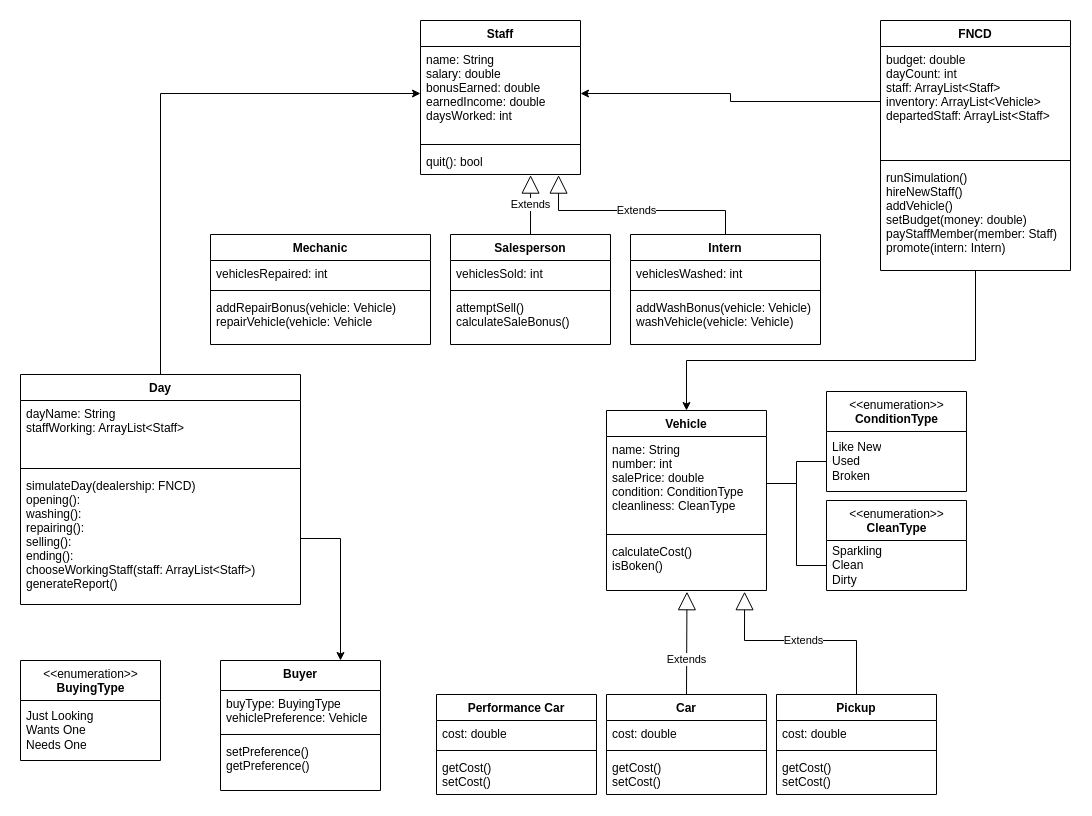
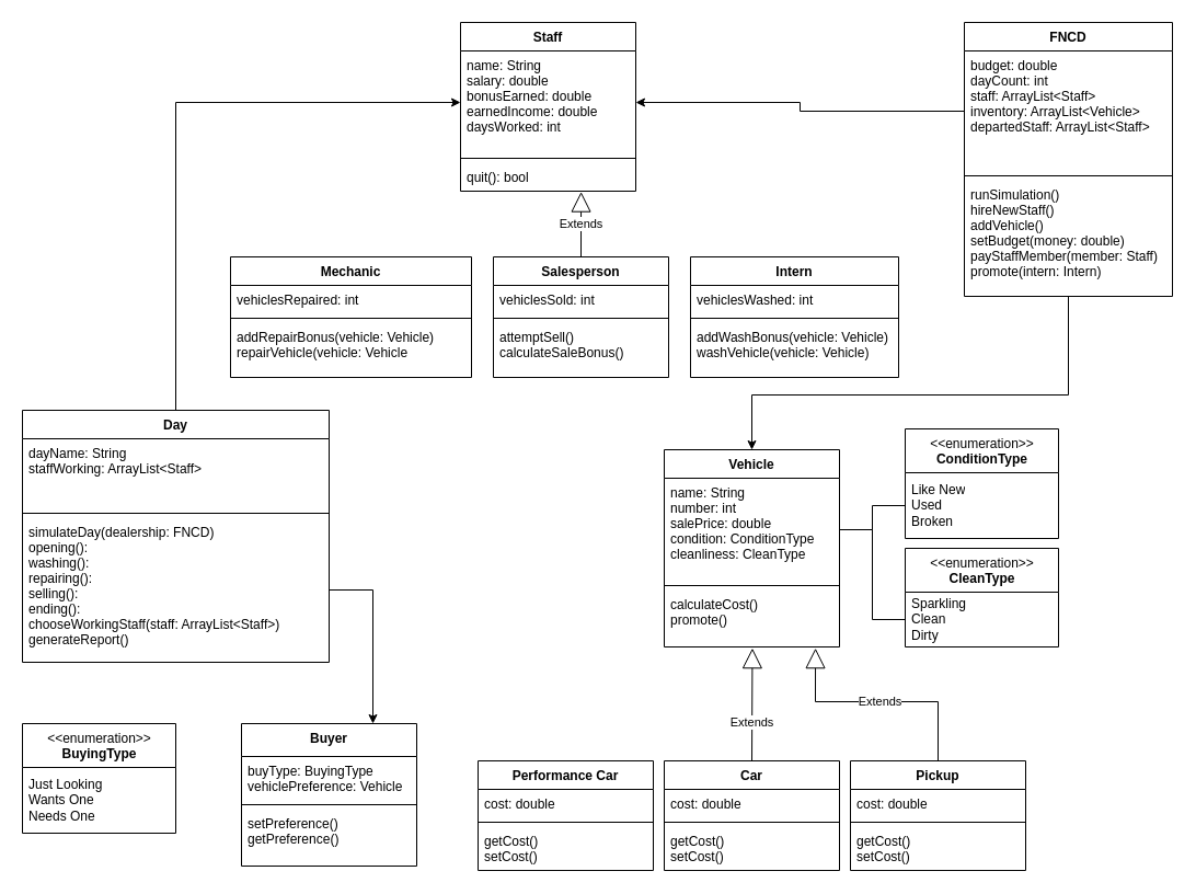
- <mxCell id="19" value="Extends" style="endArrow=block;endSize=16;endFill=0;html=1;rounded=0;exitX=0.5;exitY=0;exitDx=0;exitDy=0;entryX=0.863;entryY=1.023;entryDx=0;entryDy=0;entryPerimeter=0;" edge="1" parent="1" source="10" target="5"><mxGeometry width="160" relative="1" as="geometry"><mxPoint x="600" y="244" as="sourcePoint" /><mxPoint x="600" y="180" as="targetPoint" /><Array as="points"><mxPoint x="725" y="210" /><mxPoint x="558" y="210" /></Array></mxGeometry></mxCell>
- <mxCell id="23" value="calculateCost()&#10;isBoken()" style="text;strokeColor=none;fillColor=none;align=left;verticalAlign=top;spacingLeft=4;spacingRight=4;overflow=hidden;rotatable=0;points=[[0,0.5],[1,0.5]];portConstraint=eastwest;" vertex="1" parent="20"><mxGeometry y="128" width="160" height="52" as="geometry" /></mxCell>
+ <mxCell id="23" value="calculateCost()&#10;promote()" style="text;strokeColor=none;fillColor=none;align=left;verticalAlign=top;spacingLeft=4;spacingRight=4;overflow=hidden;rotatable=0;points=[[0,0.5],[1,0.5]];portConstraint=eastwest;" vertex="1" parent="20"><mxGeometry y="128" width="160" height="52" as="geometry" /></mxCell>
